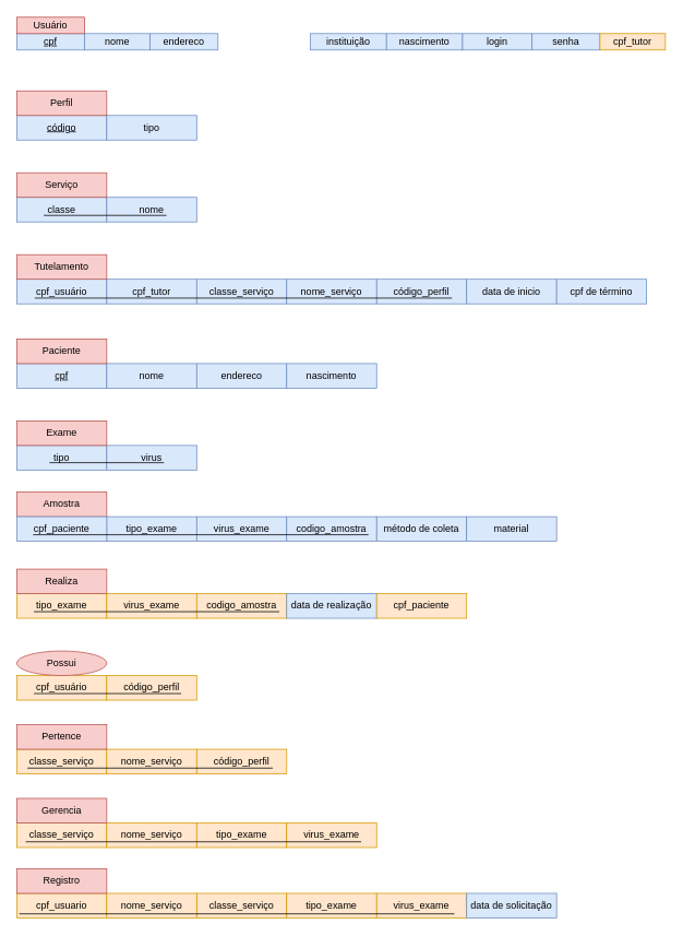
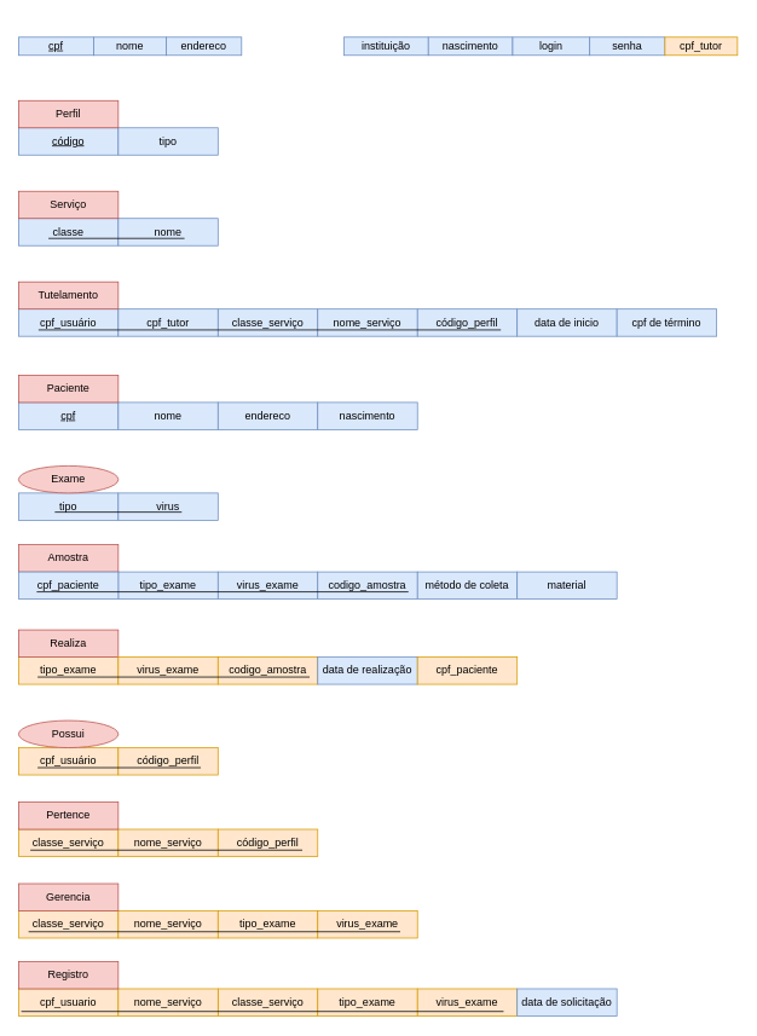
- <mxCell id="5" value="Usuário" style="rounded=0;whiteSpace=wrap;html=1;fillColor=#f8cecc;strokeColor=#b85450;" parent="1" vertex="1"><mxGeometry x="20" y="20" width="83" height="20" as="geometry" /></mxCell>
- <mxCell id="24" value="Exame" style="rounded=0;whiteSpace=wrap;html=1;fillColor=#f8cecc;strokeColor=#b85450;" parent="1" vertex="1"><mxGeometry x="20" y="513" width="110" height="30" as="geometry" /></mxCell>
+ <mxCell id="24" value="Exame" style="ellipse;whiteSpace=wrap;html=1;fillColor=#f8cecc;strokeColor=#b85450;" parent="1" vertex="1"><mxGeometry x="20" y="513" width="110" height="30" as="geometry" /></mxCell>
